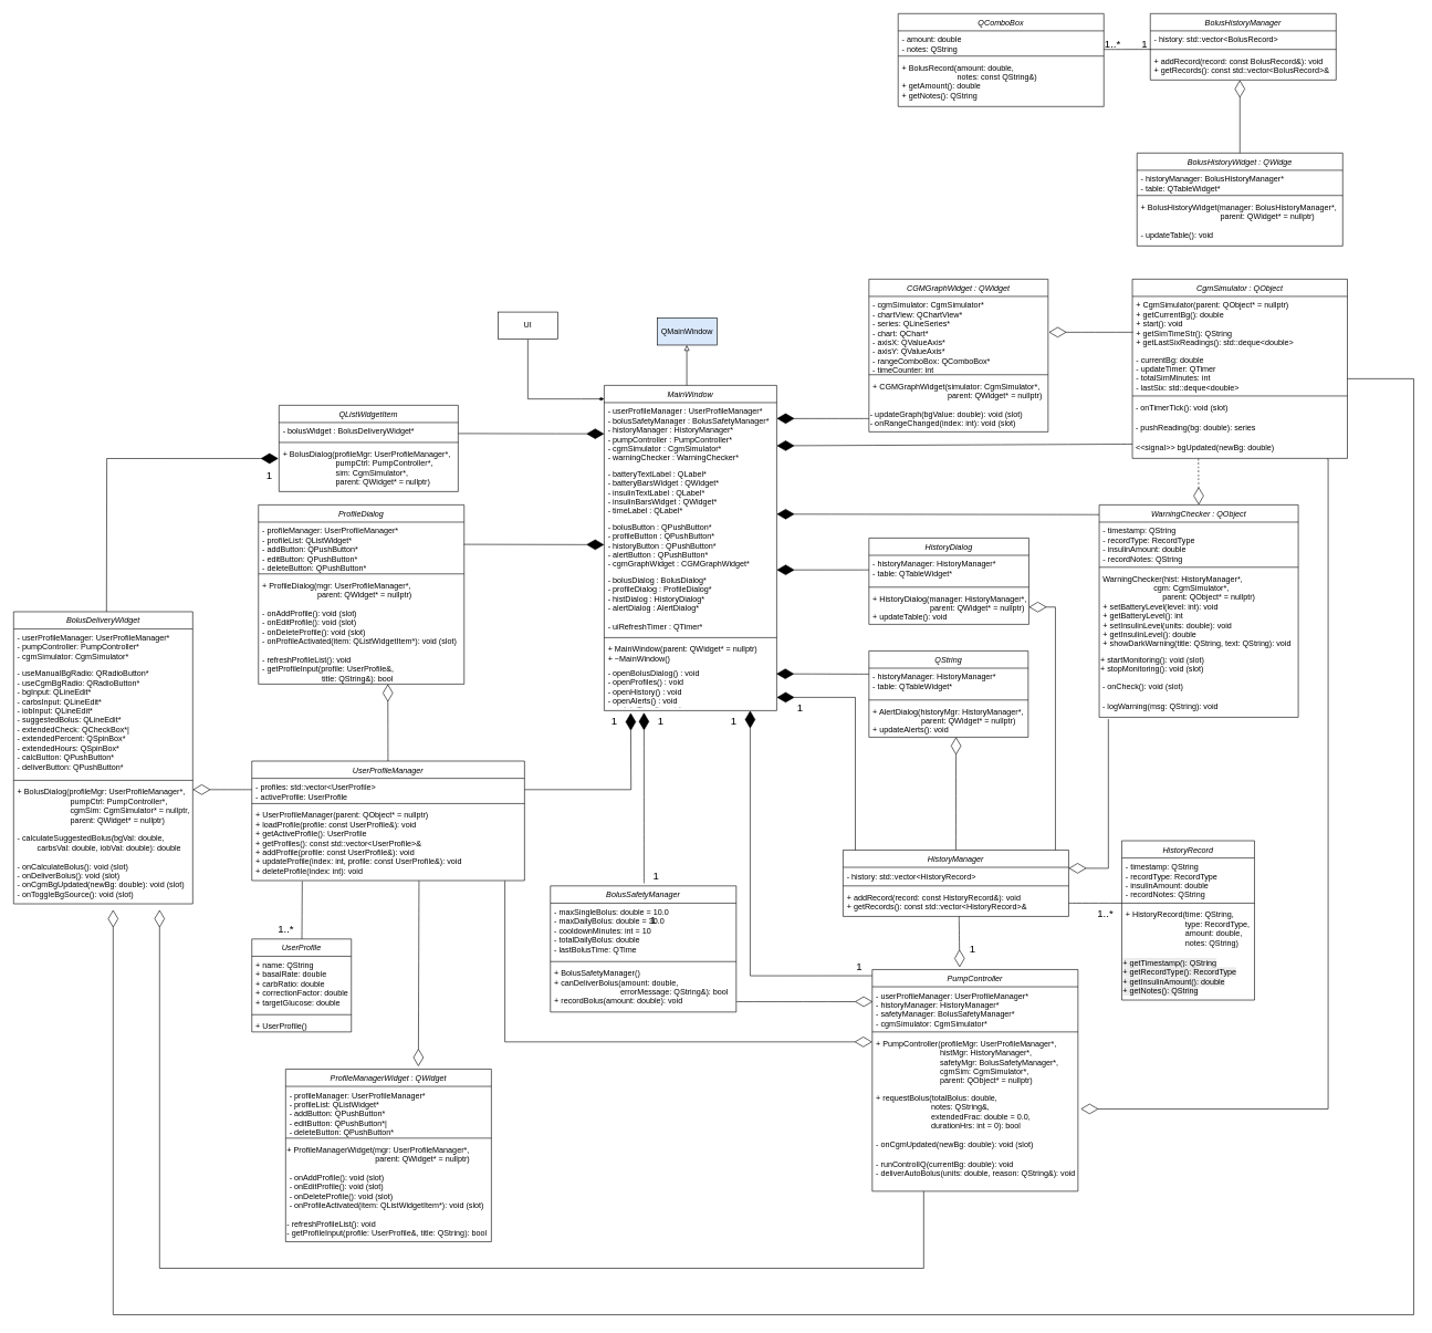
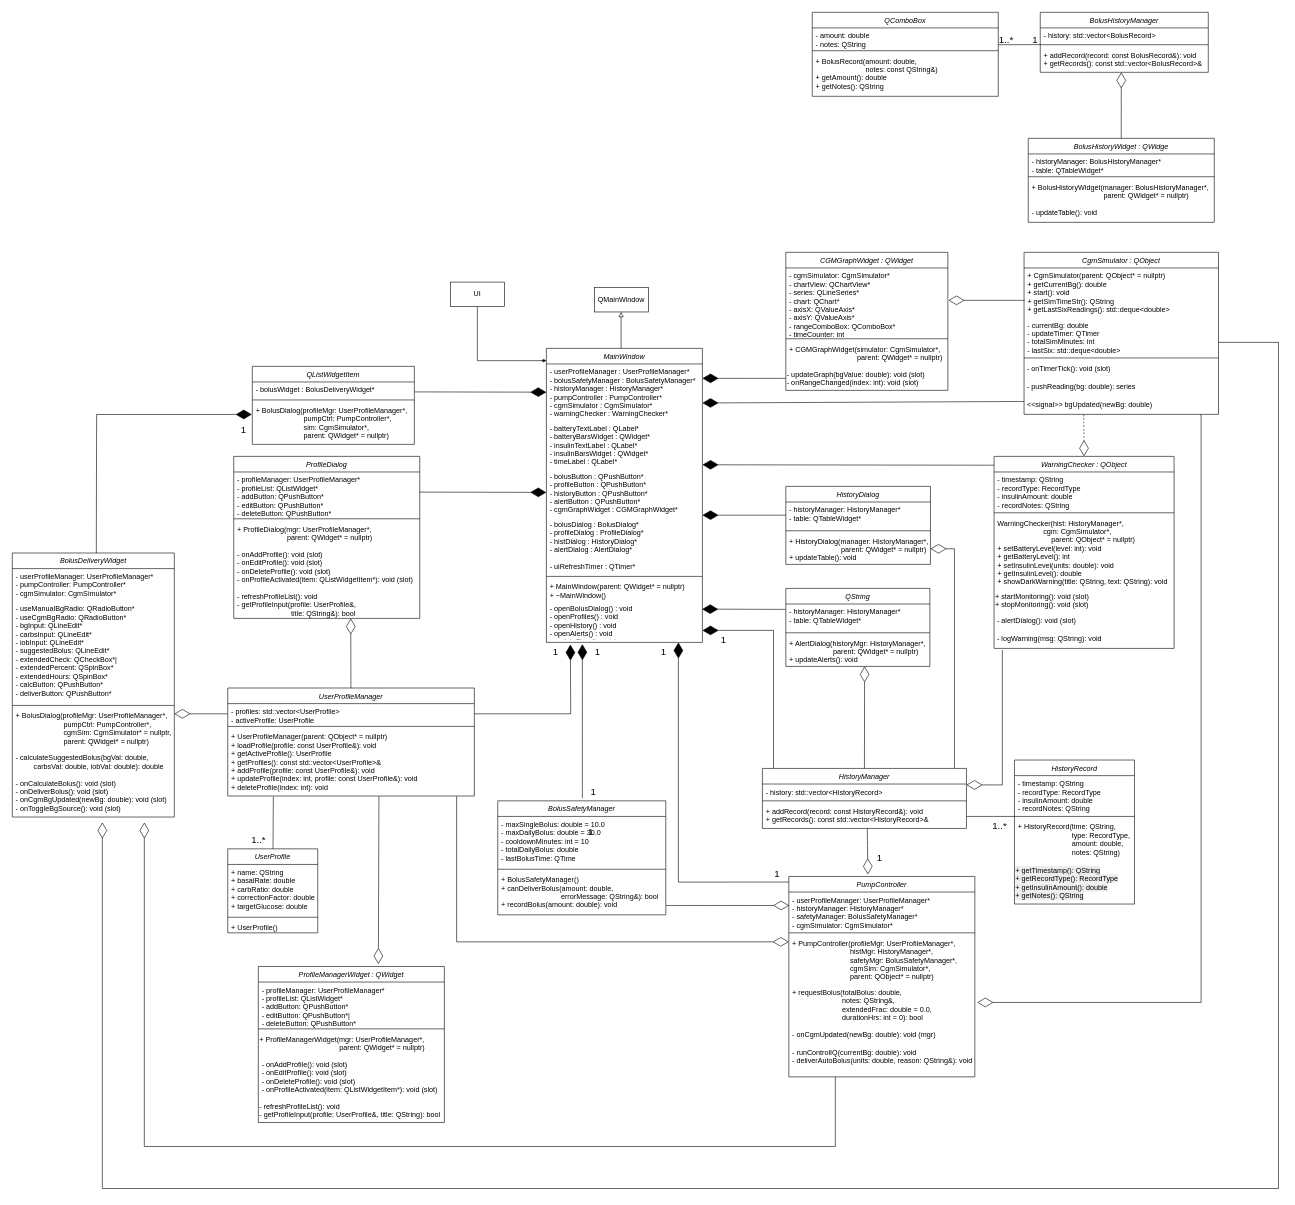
- <mxCell id="147" value="&lt;span class=&quot;hljs-string&quot;&gt;QMainWindow&lt;/span&gt;" style="html=1;whiteSpace=wrap;fillColor=#dae8fc;" vertex="1" parent="1"><mxGeometry x="990" y="478.45" width="90" height="40.91" as="geometry" /></mxCell>
+ <mxCell id="147" value="&lt;span class=&quot;hljs-string&quot;&gt;QMainWindow&lt;/span&gt;" style="html=1;whiteSpace=wrap;" vertex="1" parent="1"><mxGeometry x="990" y="478.45" width="90" height="40.91" as="geometry" /></mxCell>
- <mxCell id="64" value="&amp;nbsp;- onCheck(): void (slot)" style="text;whiteSpace=wrap;html=1;" parent="59" vertex="1"><mxGeometry y="260" width="300" height="30" as="geometry" /></mxCell>
+ <mxCell id="64" value="&amp;nbsp;- alertDialog(): void (slot)" style="text;whiteSpace=wrap;html=1;" parent="59" vertex="1"><mxGeometry y="260" width="300" height="30" as="geometry" /></mxCell>
- <mxCell id="27" value="- onCgmUpdated(newBg: double): void (slot)" style="text;align=left;verticalAlign=top;spacingLeft=4;spacingRight=4;overflow=hidden;rotatable=0;points=[[0,0.5],[1,0.5]];portConstraint=eastwest;" parent="22" vertex="1"><mxGeometry y="250" width="310" height="30" as="geometry" /></mxCell>
+ <mxCell id="27" value="- onCgmUpdated(newBg: double): void (mgr)" style="text;align=left;verticalAlign=top;spacingLeft=4;spacingRight=4;overflow=hidden;rotatable=0;points=[[0,0.5],[1,0.5]];portConstraint=eastwest;" parent="22" vertex="1"><mxGeometry y="250" width="310" height="30" as="geometry" /></mxCell>
